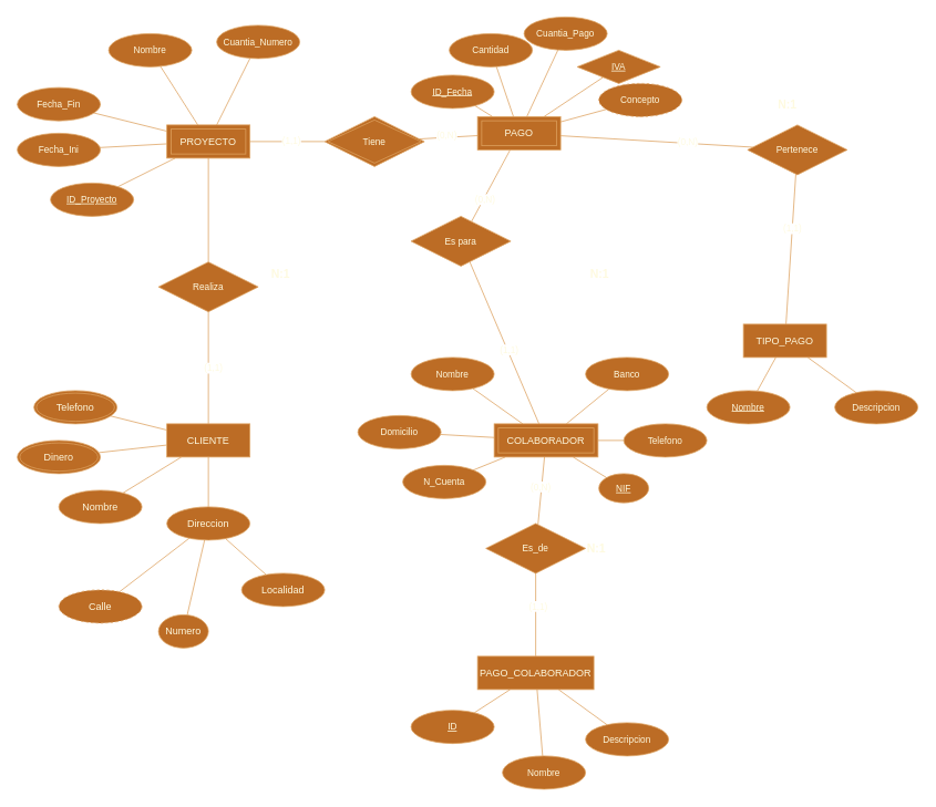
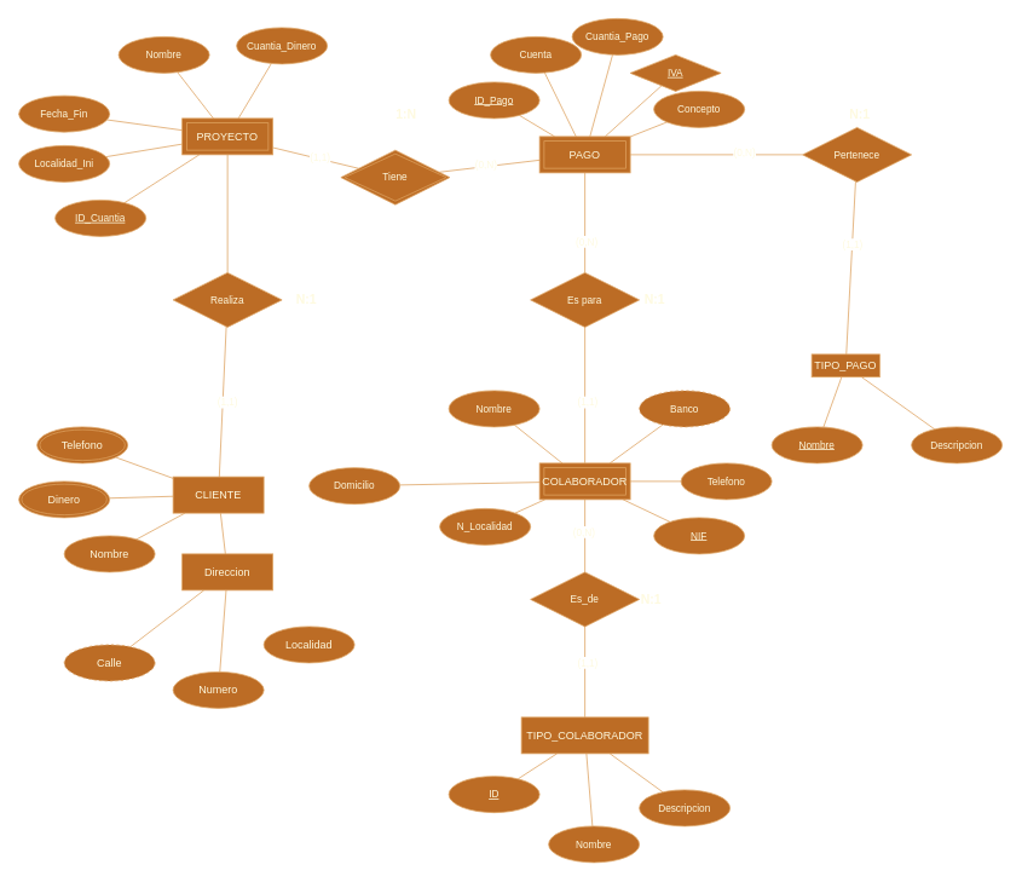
- <mxCell id="71" value="Cuantia_Numero" style="ellipse;whiteSpace=wrap;html=1;align=center;strokeColor=#DDA15E;fontFamily=Helvetica;fontSize=11;fontColor=#FEFAE0;fillColor=#BC6C25;" vertex="1" parent="1"><mxGeometry x="260" width="100" height="40" as="geometry" y="30" /></mxCell>
+ <mxCell id="71" value="Cuantia_Dinero" style="ellipse;whiteSpace=wrap;html=1;align=center;strokeColor=#DDA15E;fontFamily=Helvetica;fontSize=11;fontColor=#FEFAE0;fillColor=#BC6C25;" vertex="1" parent="1"><mxGeometry x="260" width="100" height="40" as="geometry" y="30" /></mxCell>
- <mxCell id="73" value="Cantidad" style="ellipse;whiteSpace=wrap;html=1;align=center;strokeColor=#DDA15E;fontFamily=Helvetica;fontSize=11;fontColor=#FEFAE0;fillColor=#BC6C25;" vertex="1" parent="1"><mxGeometry x="540" y="40" width="100" height="40" as="geometry" /></mxCell>
+ <mxCell id="73" value="Cuenta" style="ellipse;whiteSpace=wrap;html=1;align=center;strokeColor=#DDA15E;fontFamily=Helvetica;fontSize=11;fontColor=#FEFAE0;fillColor=#BC6C25;" vertex="1" parent="1"><mxGeometry x="540" y="40" width="100" height="40" as="geometry" /></mxCell>
- <mxCell id="72" value="ID_Fecha" style="ellipse;whiteSpace=wrap;html=1;align=center;fontStyle=4;strokeColor=#DDA15E;fontFamily=Helvetica;fontSize=11;fontColor=#FEFAE0;fillColor=#BC6C25;" vertex="1" parent="1"><mxGeometry x="494" y="90" width="100" height="40" as="geometry" /></mxCell>
+ <mxCell id="72" value="ID_Pago" style="ellipse;whiteSpace=wrap;html=1;align=center;fontStyle=4;strokeColor=#DDA15E;fontFamily=Helvetica;fontSize=11;fontColor=#FEFAE0;fillColor=#BC6C25;" vertex="1" parent="1"><mxGeometry x="494" y="90" width="100" height="40" as="geometry" /></mxCell>
- <mxCell id="74" value="Concepto" style="ellipse;whiteSpace=wrap;html=1;align=center;strokeColor=#DDA15E;fontFamily=Helvetica;fontSize=11;fontColor=#FEFAE0;fillColor=#BC6C25;dashed=1;" vertex="1" parent="1"><mxGeometry x="720" y="100" width="100" height="40" as="geometry" /></mxCell>
+ <mxCell id="74" value="Concepto" style="ellipse;whiteSpace=wrap;html=1;align=center;strokeColor=#DDA15E;fontFamily=Helvetica;fontSize=11;fontColor=#FEFAE0;fillColor=#BC6C25;" vertex="1" parent="1"><mxGeometry x="720" y="100" width="100" height="40" as="geometry" /></mxCell>
+ <mxCell id="92" value="&lt;font style=&quot;font-size: 14px;&quot;&gt;&lt;b&gt;1:N&lt;/b&gt;&lt;/font&gt;" style="text;strokeColor=none;fillColor=none;spacingLeft=4;spacingRight=4;overflow=hidden;rotatable=0;points=[[0,0.5],[1,0.5]];portConstraint=eastwest;fontSize=11;whiteSpace=wrap;html=1;fontFamily=Helvetica;fontColor=#FEFAE0;" vertex="1" parent="1"><mxGeometry x="430" y="110" width="40" height="30" as="geometry" /></mxCell>
- <mxCell id="32" value="PAGO" style="shape=ext;margin=3;double=1;whiteSpace=wrap;html=1;align=center;labelBackgroundColor=none;fillColor=#BC6C25;strokeColor=#DDA15E;fontColor=#FEFAE0;" vertex="1" parent="1"><mxGeometry x="574" y="140" width="100" height="40" as="geometry" /></mxCell>
+ <mxCell id="32" value="PAGO" style="shape=ext;margin=3;double=1;whiteSpace=wrap;html=1;align=center;labelBackgroundColor=none;fillColor=#BC6C25;strokeColor=#DDA15E;fontColor=#FEFAE0;" vertex="1" parent="1"><mxGeometry x="594" y="150" width="100" height="40" as="geometry" /></mxCell>
- <mxCell id="40" value="PROYECTO" style="shape=ext;margin=3;double=1;whiteSpace=wrap;html=1;align=center;labelBackgroundColor=none;fillColor=#BC6C25;strokeColor=#DDA15E;fontColor=#FEFAE0;" vertex="1" parent="1"><mxGeometry x="200" y="150" width="100" height="40" as="geometry" /></mxCell>
+ <mxCell id="40" value="PROYECTO" style="shape=ext;margin=3;double=1;whiteSpace=wrap;html=1;align=center;labelBackgroundColor=none;fillColor=#BC6C25;strokeColor=#DDA15E;fontColor=#FEFAE0;" vertex="1" parent="1"><mxGeometry x="200" y="130" width="100" height="40" as="geometry" /></mxCell>
- <mxCell id="57" value="Tiene" style="shape=rhombus;double=1;perimeter=rhombusPerimeter;whiteSpace=wrap;html=1;align=center;strokeColor=#DDA15E;fontFamily=Helvetica;fontSize=11;fontColor=#FEFAE0;fillColor=#BC6C25;" vertex="1" parent="1"><mxGeometry x="390" y="140" width="120" height="60" as="geometry" /></mxCell>
+ <mxCell id="57" value="Tiene" style="shape=rhombus;double=1;perimeter=rhombusPerimeter;whiteSpace=wrap;html=1;align=center;strokeColor=#DDA15E;fontFamily=Helvetica;fontSize=11;fontColor=#FEFAE0;fillColor=#BC6C25;" vertex="1" parent="1"><mxGeometry x="375" y="165" width="120" height="60" as="geometry" /></mxCell>
- <mxCell id="68" value="Fecha_Ini" style="ellipse;whiteSpace=wrap;html=1;align=center;strokeColor=#DDA15E;fontFamily=Helvetica;fontSize=11;fontColor=#FEFAE0;fillColor=#BC6C25;" vertex="1" parent="1"><mxGeometry x="20" y="160" width="100" height="40" as="geometry" /></mxCell>
+ <mxCell id="68" value="Localidad_Ini" style="ellipse;whiteSpace=wrap;html=1;align=center;strokeColor=#DDA15E;fontFamily=Helvetica;fontSize=11;fontColor=#FEFAE0;fillColor=#BC6C25;" vertex="1" parent="1"><mxGeometry x="20" y="160" width="100" height="40" as="geometry" /></mxCell>
- <mxCell id="61" value="Pertenece" style="shape=rhombus;perimeter=rhombusPerimeter;whiteSpace=wrap;html=1;align=center;strokeColor=#DDA15E;fontFamily=Helvetica;fontSize=11;fontColor=#FEFAE0;fillColor=#BC6C25;" vertex="1" parent="1"><mxGeometry x="899" y="150" width="120" height="60" as="geometry" /></mxCell>
+ <mxCell id="61" value="Pertenece" style="shape=rhombus;perimeter=rhombusPerimeter;whiteSpace=wrap;html=1;align=center;strokeColor=#DDA15E;fontFamily=Helvetica;fontSize=11;fontColor=#FEFAE0;fillColor=#BC6C25;" vertex="1" parent="1"><mxGeometry x="884" y="140" width="120" height="60" as="geometry" /></mxCell>
- <mxCell id="67" value="ID_Proyecto" style="ellipse;whiteSpace=wrap;html=1;align=center;fontStyle=4;strokeColor=#DDA15E;fontFamily=Helvetica;fontSize=11;fontColor=#FEFAE0;fillColor=#BC6C25;" vertex="1" parent="1"><mxGeometry x="60" y="220" width="100" height="40" as="geometry" /></mxCell>
+ <mxCell id="67" value="ID_Cuantia" style="ellipse;whiteSpace=wrap;html=1;align=center;fontStyle=4;strokeColor=#DDA15E;fontFamily=Helvetica;fontSize=11;fontColor=#FEFAE0;fillColor=#BC6C25;" vertex="1" parent="1"><mxGeometry x="60" y="220" width="100" height="40" as="geometry" /></mxCell>
- <mxCell id="60" value="Es para" style="shape=rhombus;perimeter=rhombusPerimeter;whiteSpace=wrap;html=1;align=center;strokeColor=#DDA15E;fontFamily=Helvetica;fontSize=11;fontColor=#FEFAE0;fillColor=#BC6C25;" vertex="1" parent="1"><mxGeometry x="494" y="260" width="120" height="60" as="geometry" /></mxCell>
+ <mxCell id="60" value="Es para" style="shape=rhombus;perimeter=rhombusPerimeter;whiteSpace=wrap;html=1;align=center;strokeColor=#DDA15E;fontFamily=Helvetica;fontSize=11;fontColor=#FEFAE0;fillColor=#BC6C25;" vertex="1" parent="1"><mxGeometry x="584" y="300" width="120" height="60" as="geometry" /></mxCell>
- <mxCell id="54" value="Realiza" style="shape=rhombus;perimeter=rhombusPerimeter;whiteSpace=wrap;html=1;align=center;strokeColor=#DDA15E;fontFamily=Helvetica;fontSize=11;fontColor=#FEFAE0;fillColor=#BC6C25;" vertex="1" parent="1"><mxGeometry x="190" y="315" width="120" height="60" as="geometry" /></mxCell>
+ <mxCell id="54" value="Realiza" style="shape=rhombus;perimeter=rhombusPerimeter;whiteSpace=wrap;html=1;align=center;strokeColor=#DDA15E;fontFamily=Helvetica;fontSize=11;fontColor=#FEFAE0;fillColor=#BC6C25;" vertex="1" parent="1"><mxGeometry x="190" y="300" width="120" height="60" as="geometry" /></mxCell>
- <mxCell id="13" value="TIPO_PAGO" style="whiteSpace=wrap;html=1;align=center;labelBackgroundColor=none;fillColor=#BC6C25;strokeColor=#DDA15E;fontColor=#FEFAE0;" vertex="1" parent="1"><mxGeometry x="894" y="390" width="100" height="40" as="geometry" /></mxCell>
+ <mxCell id="13" value="TIPO_PAGO" style="whiteSpace=wrap;html=1;align=center;labelBackgroundColor=none;fillColor=#BC6C25;strokeColor=#DDA15E;fontColor=#FEFAE0;" vertex="1" parent="1"><mxGeometry x="894" y="390" width="75" height="25" as="geometry" /></mxCell>
- <mxCell id="82" value="Banco" style="ellipse;whiteSpace=wrap;html=1;align=center;strokeColor=#DDA15E;fontFamily=Helvetica;fontSize=11;fontColor=#FEFAE0;fillColor=#BC6C25;" vertex="1" parent="1"><mxGeometry x="704" y="430" width="100" height="40" as="geometry" /></mxCell>
+ <mxCell id="82" value="Banco" style="ellipse;whiteSpace=wrap;html=1;align=center;strokeColor=#DDA15E;fontFamily=Helvetica;fontSize=11;fontColor=#FEFAE0;fillColor=#BC6C25;dashed=1;" vertex="1" parent="1"><mxGeometry x="704" y="430" width="100" height="40" as="geometry" /></mxCell>
- <mxCell id="80" value="Domicilio" style="ellipse;whiteSpace=wrap;html=1;align=center;strokeColor=#DDA15E;fontFamily=Helvetica;fontSize=11;fontColor=#FEFAE0;fillColor=#BC6C25;" vertex="1" parent="1"><mxGeometry x="430" y="500" width="100" height="40" as="geometry" /></mxCell>
+ <mxCell id="80" value="Domicilio" style="ellipse;whiteSpace=wrap;html=1;align=center;strokeColor=#DDA15E;fontFamily=Helvetica;fontSize=11;fontColor=#FEFAE0;fillColor=#BC6C25;" vertex="1" parent="1"><mxGeometry x="340" y="515" width="100" height="40" as="geometry" /></mxCell>
- <mxCell id="6" value="CLIENTE" style="whiteSpace=wrap;html=1;align=center;labelBackgroundColor=none;fillColor=#BC6C25;strokeColor=#DDA15E;fontColor=#FEFAE0;" vertex="1" parent="1"><mxGeometry x="200" y="510" width="100" height="40" as="geometry" /></mxCell>
+ <mxCell id="6" value="CLIENTE" style="whiteSpace=wrap;html=1;align=center;labelBackgroundColor=none;fillColor=#BC6C25;strokeColor=#DDA15E;fontColor=#FEFAE0;" vertex="1" parent="1"><mxGeometry x="190" y="525" width="100" height="40" as="geometry" /></mxCell>
- <mxCell id="22" value="COLABORADOR" style="shape=ext;margin=3;double=1;whiteSpace=wrap;html=1;align=center;labelBackgroundColor=none;fillColor=#BC6C25;strokeColor=#DDA15E;fontColor=#FEFAE0;" vertex="1" parent="1"><mxGeometry x="594" y="510" width="125" height="40" as="geometry" /></mxCell>
+ <mxCell id="22" value="COLABORADOR" style="shape=ext;margin=3;double=1;whiteSpace=wrap;html=1;align=center;labelBackgroundColor=none;fillColor=#BC6C25;strokeColor=#DDA15E;fontColor=#FEFAE0;" vertex="1" parent="1"><mxGeometry x="594" y="510" width="100" height="40" as="geometry" /></mxCell>
- <mxCell id="81" value="N_Cuenta" style="ellipse;whiteSpace=wrap;html=1;align=center;strokeColor=#DDA15E;fontFamily=Helvetica;fontSize=11;fontColor=#FEFAE0;fillColor=#BC6C25;" vertex="1" parent="1"><mxGeometry x="484" y="560" width="100" height="40" as="geometry" /></mxCell>
+ <mxCell id="81" value="N_Localidad" style="ellipse;whiteSpace=wrap;html=1;align=center;strokeColor=#DDA15E;fontFamily=Helvetica;fontSize=11;fontColor=#FEFAE0;fillColor=#BC6C25;" vertex="1" parent="1"><mxGeometry x="484" y="560" width="100" height="40" as="geometry" /></mxCell>
- <mxCell id="84" value="NIF" style="ellipse;whiteSpace=wrap;html=1;align=center;fontStyle=4;strokeColor=#DDA15E;fontFamily=Helvetica;fontSize=11;fontColor=#FEFAE0;fillColor=#BC6C25;" vertex="1" parent="1"><mxGeometry x="720" y="570" width="60" height="35" as="geometry" /></mxCell>
+ <mxCell id="84" value="NIF" style="ellipse;whiteSpace=wrap;html=1;align=center;fontStyle=4;strokeColor=#DDA15E;fontFamily=Helvetica;fontSize=11;fontColor=#FEFAE0;fillColor=#BC6C25;" vertex="1" parent="1"><mxGeometry x="720" y="570" width="100" height="40" as="geometry" /></mxCell>
- <mxCell id="49" value="Direccion" style="ellipse;whiteSpace=wrap;html=1;align=center;labelBackgroundColor=none;fillColor=#BC6C25;strokeColor=#DDA15E;fontColor=#FEFAE0;" vertex="1" parent="1"><mxGeometry x="200" y="610" width="100" height="40" as="geometry" /></mxCell>
+ <mxCell id="49" value="Direccion" style="whiteSpace=wrap;html=1;align=center;labelBackgroundColor=none;fillColor=#BC6C25;strokeColor=#DDA15E;fontColor=#FEFAE0;rounded=0;" vertex="1" parent="1"><mxGeometry x="200" y="610" width="100" height="40" as="geometry" /></mxCell>
- <mxCell id="44" style="rounded=0;orthogonalLoop=1;jettySize=auto;html=1;strokeColor=#DDA15E;fontColor=#FEFAE0;fillColor=#BC6C25;endArrow=none;endFill=0;" edge="1" parent="1" source="49" target="52"><mxGeometry relative="1" as="geometry" /></mxCell>
- <mxCell id="51" value="Numero" style="ellipse;whiteSpace=wrap;html=1;align=center;labelBackgroundColor=none;fillColor=#BC6C25;strokeColor=#DDA15E;fontColor=#FEFAE0;" vertex="1" parent="1"><mxGeometry x="190" y="740" width="60" height="40" as="geometry" /></mxCell>
+ <mxCell id="51" value="Numero" style="ellipse;whiteSpace=wrap;html=1;align=center;labelBackgroundColor=none;fillColor=#BC6C25;strokeColor=#DDA15E;fontColor=#FEFAE0;" vertex="1" parent="1"><mxGeometry x="190" y="740" width="100" height="40" as="geometry" /></mxCell>
- <mxCell id="10" value="PAGO_COLABORADOR" style="whiteSpace=wrap;html=1;align=center;labelBackgroundColor=none;fillColor=#BC6C25;strokeColor=#DDA15E;fontColor=#FEFAE0;" vertex="1" parent="1"><mxGeometry x="574" y="790" width="140" height="40" as="geometry" /></mxCell>
+ <mxCell id="10" value="TIPO_COLABORADOR" style="whiteSpace=wrap;html=1;align=center;labelBackgroundColor=none;fillColor=#BC6C25;strokeColor=#DDA15E;fontColor=#FEFAE0;" vertex="1" parent="1"><mxGeometry x="574" y="790" width="140" height="40" as="geometry" /></mxCell>
